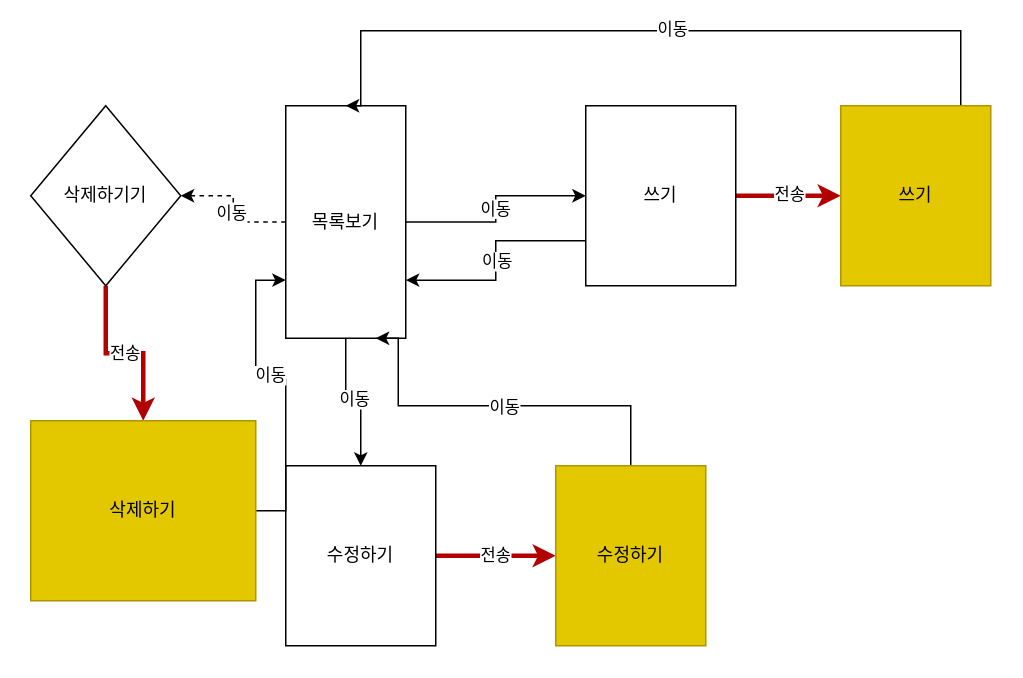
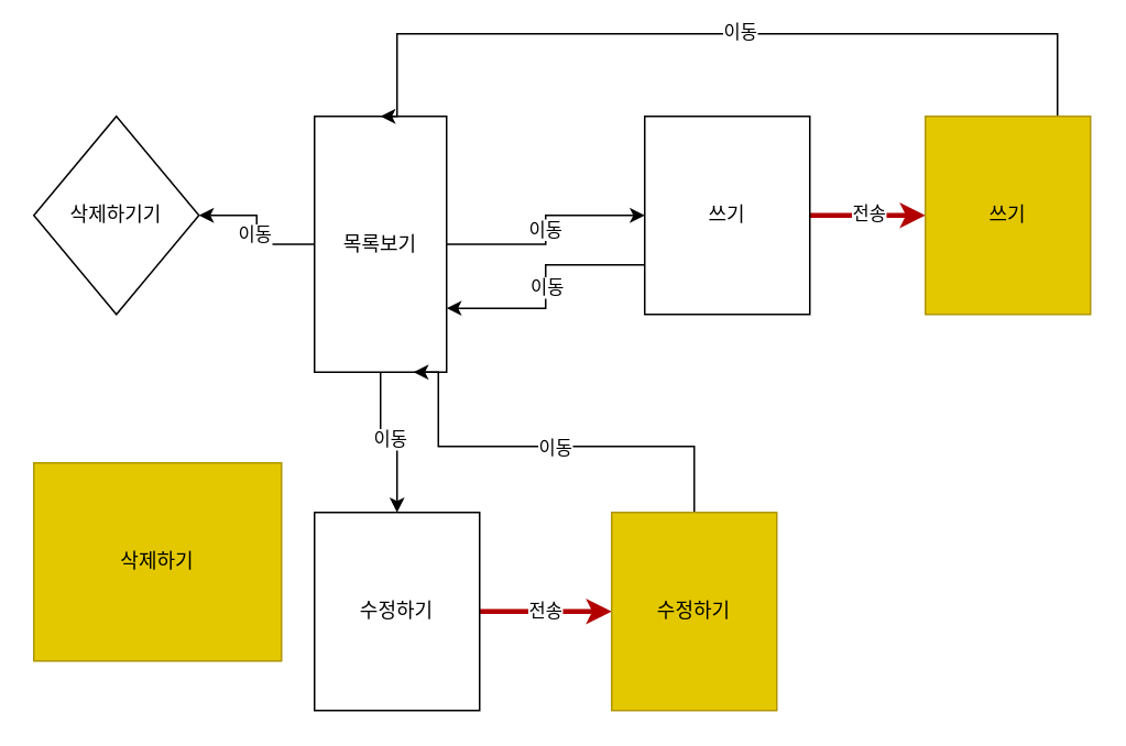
- <mxCell id="5" style="edgeStyle=orthogonalEdgeStyle;rounded=0;orthogonalLoop=1;jettySize=auto;html=1;entryX=1;entryY=0.5;entryDx=0;entryDy=0;dashed=1;" edge="1" parent="1" source="7" target="12"><mxGeometry relative="1" as="geometry" /></mxCell>
+ <mxCell id="5" style="edgeStyle=orthogonalEdgeStyle;rounded=0;orthogonalLoop=1;jettySize=auto;html=1;entryX=1;entryY=0.5;entryDx=0;entryDy=0;" edge="1" parent="1" source="7" target="12"><mxGeometry relative="1" as="geometry" /></mxCell>
- <mxCell id="11" value="전송" style="edgeStyle=orthogonalEdgeStyle;rounded=0;orthogonalLoop=1;jettySize=auto;html=1;entryX=0.5;entryY=0;entryDx=0;entryDy=0;fillColor=#e51400;strokeColor=#B20000;strokeWidth=3;" edge="1" parent="1" source="12" target="26"><mxGeometry relative="1" as="geometry" /></mxCell>
- <mxCell id="24" style="edgeStyle=orthogonalEdgeStyle;rounded=0;orthogonalLoop=1;jettySize=auto;html=1;entryX=0;entryY=0.75;entryDx=0;entryDy=0;" edge="1" parent="1" source="26" target="7"><mxGeometry relative="1" as="geometry" /></mxCell>
- <mxCell id="25" value="이동" style="edgeLabel;html=1;align=center;verticalAlign=middle;resizable=0;points=[];" vertex="1" connectable="0" parent="24"><mxGeometry x="0.104" y="-3" relative="1" as="geometry"><mxPoint as="offset" /></mxGeometry></mxCell>
